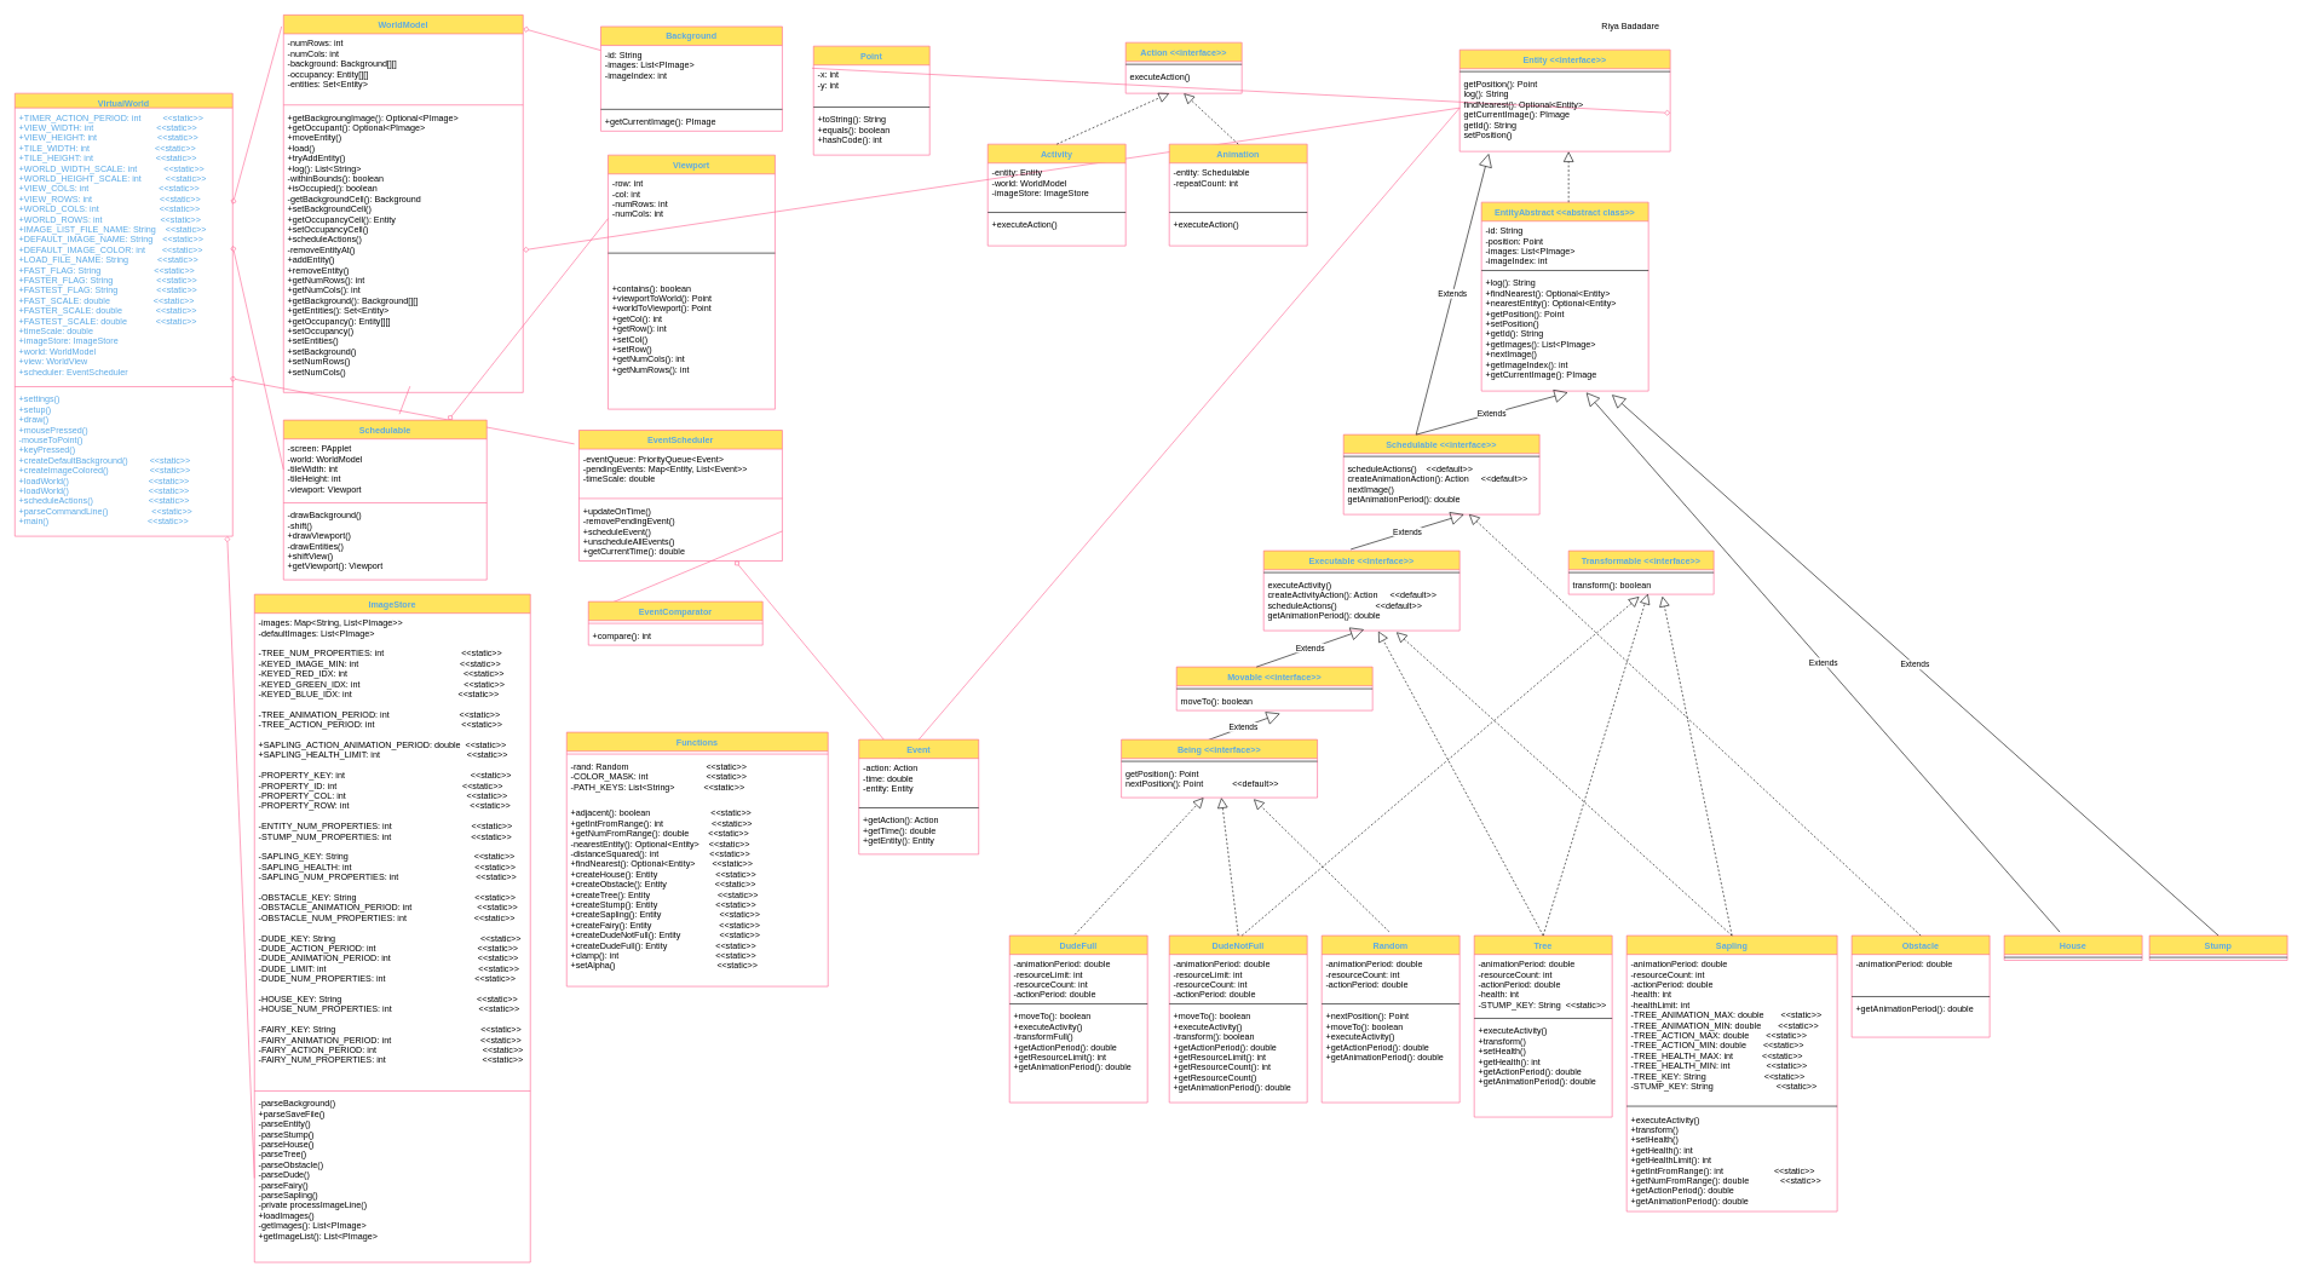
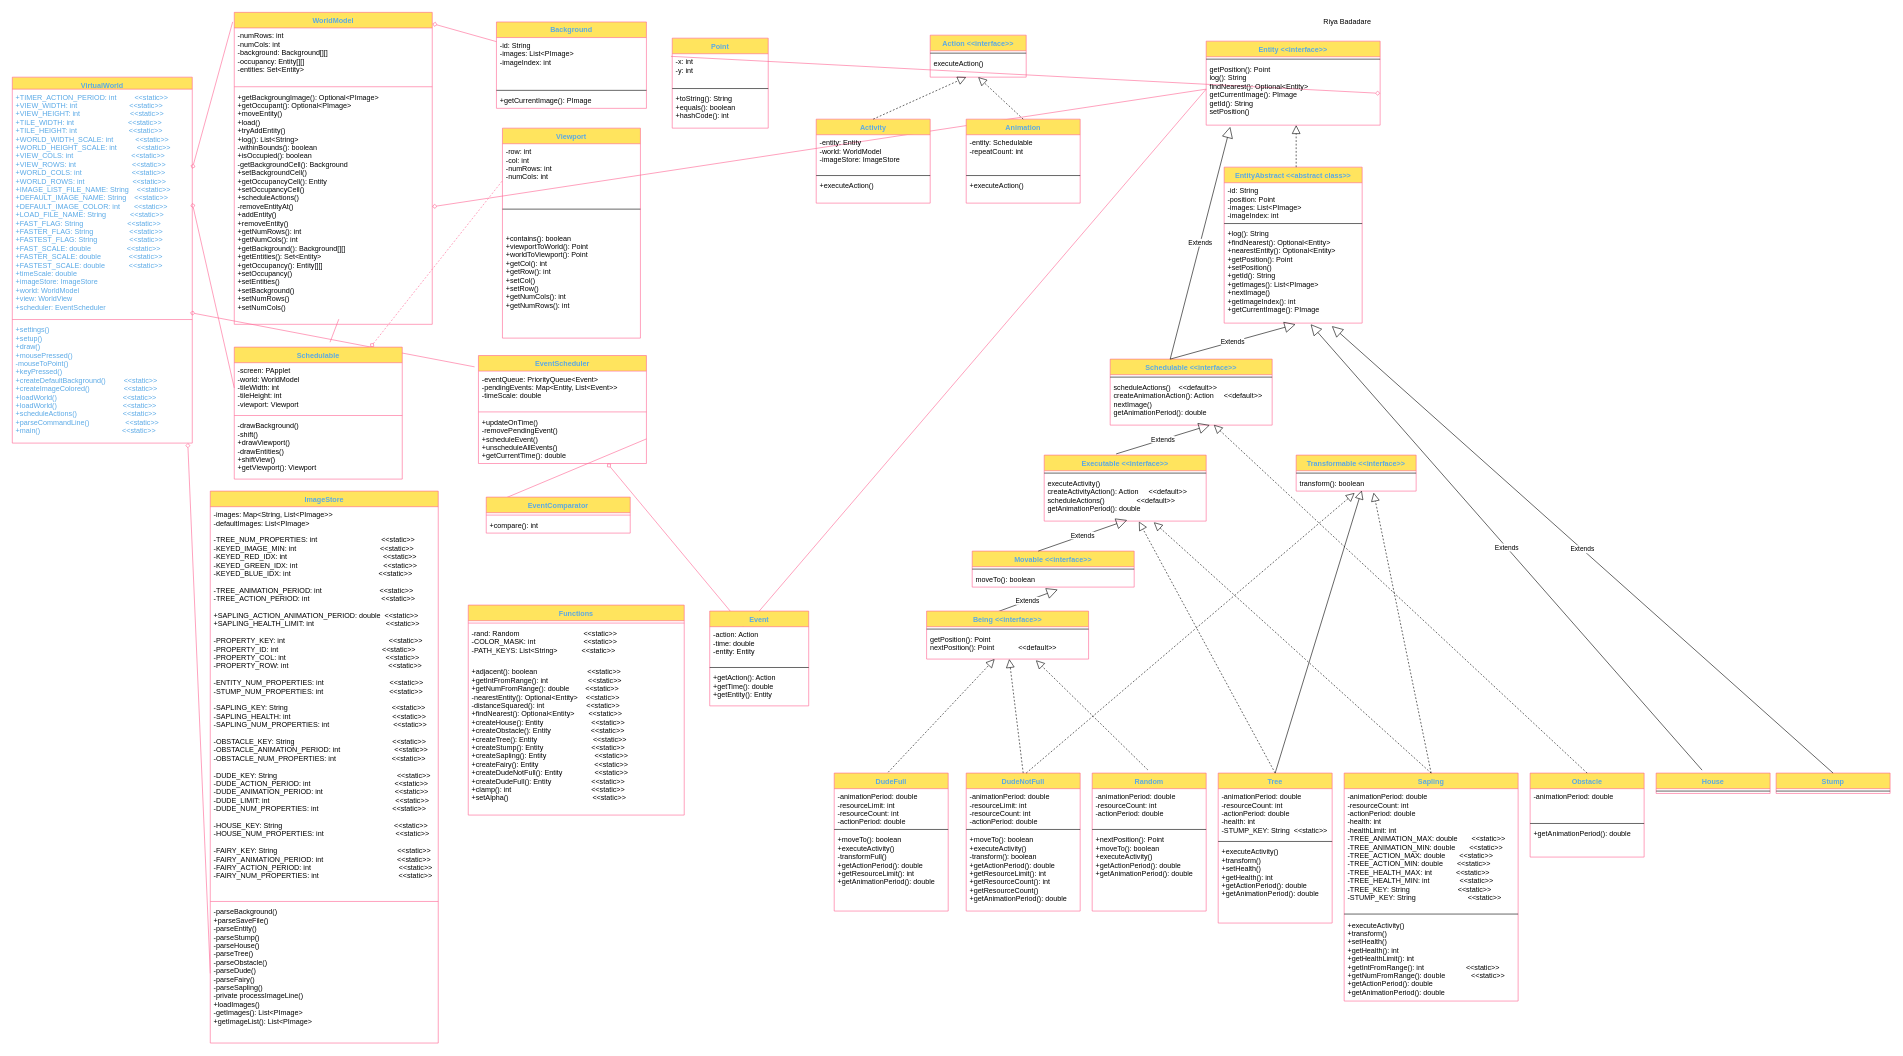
- <mxCell id="4" value="" style="graphMlID=e2;endArrow=none;strokeColor=#FF6392;strokeWidth=1.0;startArrow=diamond;startFill=0;endFill=1;fontColor=#5AA9E6;entryX=0;entryY=0.25;entryDx=0;entryDy=0;" parent="1" source="22" target="48" edge="1"><mxGeometry relative="1" as="geometry"><mxPoint x="648" y="218" as="sourcePoint" /></mxGeometry></mxCell>
+ <mxCell id="4" value="" style="graphMlID=e2;endArrow=none;strokeColor=#FF6392;strokeWidth=1.0;startArrow=diamond;startFill=0;endFill=1;fontColor=#5AA9E6;entryX=0;entryY=0.25;entryDx=0;entryDy=0;dashed=1;" parent="1" source="22" target="48" edge="1"><mxGeometry relative="1" as="geometry"><mxPoint x="648" y="218" as="sourcePoint" /></mxGeometry></mxCell>
- <mxCell id="122" value="" style="endArrow=block;dashed=1;endFill=0;endSize=12;html=1;rounded=0;exitX=0.5;exitY=0;exitDx=0;exitDy=0;entryX=0.546;entryY=0.964;entryDx=0;entryDy=0;entryPerimeter=0;" parent="1" source="101" target="88" edge="1"><mxGeometry width="160" relative="1" as="geometry"><mxPoint x="2135" y="1298" as="sourcePoint" /><mxPoint x="1908" y="879" as="targetPoint" /></mxGeometry></mxCell>
+ <mxCell id="122" value="" style="endArrow=block;dashed=0;endFill=0;endSize=12;html=1;rounded=0;exitX=0.5;exitY=0;exitDx=0;exitDy=0;entryX=0.546;entryY=0.964;entryDx=0;entryDy=0;entryPerimeter=0;" parent="1" source="101" target="88" edge="1"><mxGeometry width="160" relative="1" as="geometry"><mxPoint x="2135" y="1298" as="sourcePoint" /><mxPoint x="1908" y="879" as="targetPoint" /></mxGeometry></mxCell>
